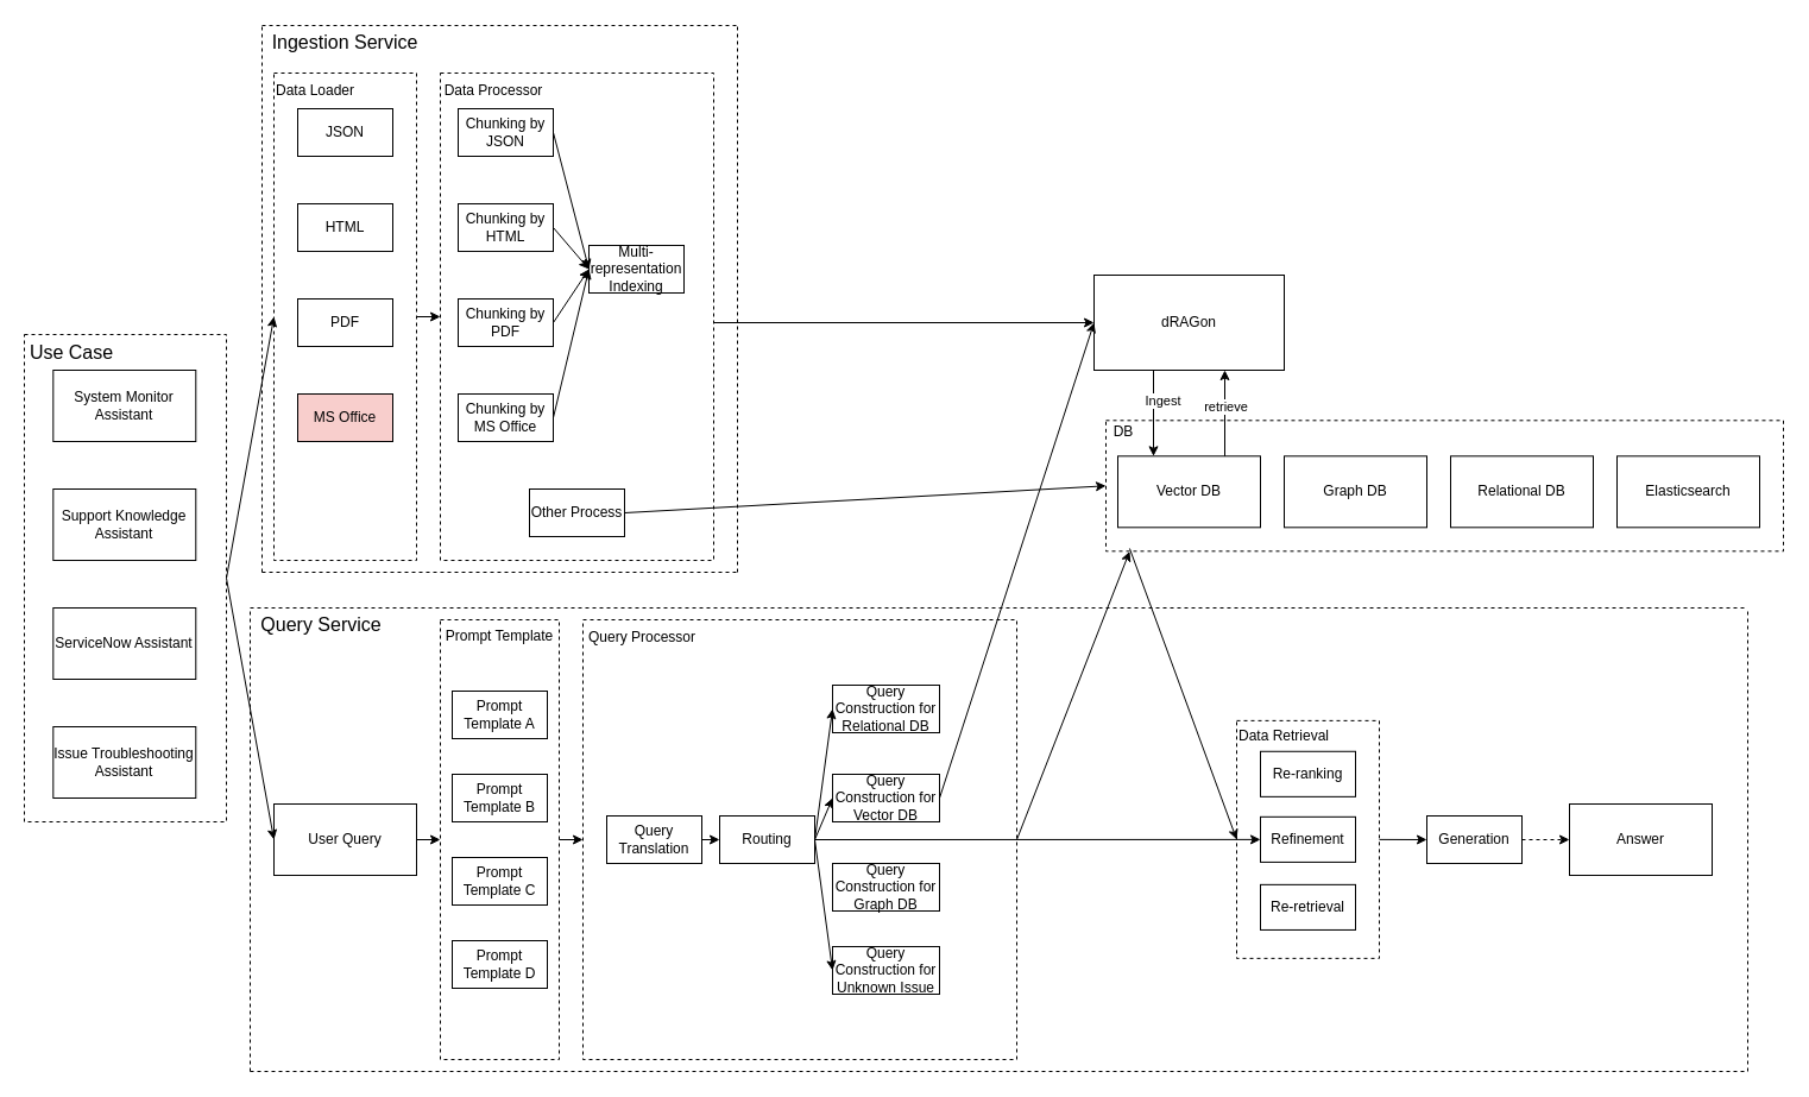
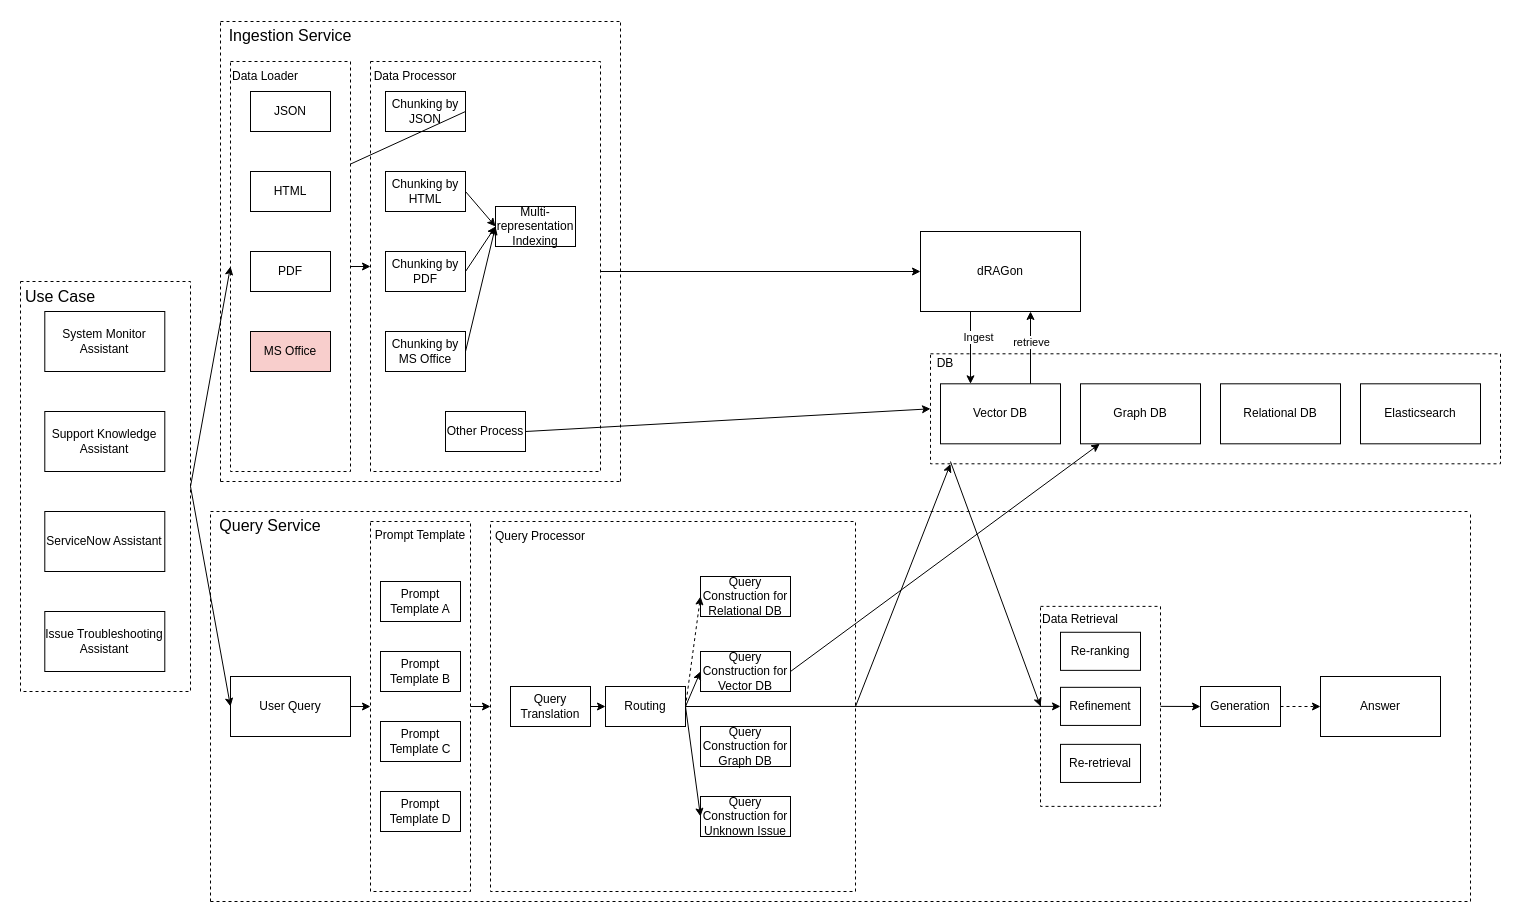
- <mxCell id="15" value="" style="endArrow=classic;html=1;exitX=1;exitY=0.5;exitDx=0;exitDy=0;entryX=0;entryY=0.5;entryDx=0;entryDy=0;" edge="1" parent="7" source="10" target="11"><mxGeometry width="50" height="50" relative="1" as="geometry"><mxPoint x="265" y="230" as="sourcePoint" /><mxPoint x="315" y="180" as="targetPoint" /></mxGeometry></mxCell>
+ <mxCell id="15" value="" style="endArrow=classic;html=1;exitX=1;exitY=0.5;exitDx=0;exitDy=0;" edge="1" parent="7" source="10" target="24"><mxGeometry width="50" height="50" relative="1" as="geometry"><mxPoint x="265" y="230" as="sourcePoint" /><mxPoint x="315" y="180" as="targetPoint" /></mxGeometry></mxCell>
- <mxCell id="61" value="" style="endArrow=classic;html=1;exitX=1;exitY=0.5;exitDx=0;exitDy=0;entryX=0;entryY=0.5;entryDx=0;entryDy=0;" parent="1" source="70" target="34" edge="1"><mxGeometry width="50" height="50" relative="1" as="geometry"><mxPoint x="930" y="611" as="sourcePoint" /><mxPoint x="980" y="561" as="targetPoint" /></mxGeometry></mxCell>
+ <mxCell id="61" value="" style="endArrow=classic;html=1;exitX=1;exitY=0.5;exitDx=0;exitDy=0;" parent="1" source="70" target="46" edge="1"><mxGeometry width="50" height="50" relative="1" as="geometry"><mxPoint x="930" y="611" as="sourcePoint" /><mxPoint x="980" y="561" as="targetPoint" /></mxGeometry></mxCell>
- <mxCell id="74" value="" style="endArrow=classic;html=1;exitX=1;exitY=0.5;exitDx=0;exitDy=0;entryX=0;entryY=0.5;entryDx=0;entryDy=0;" edge="1" parent="1" source="67" target="69"><mxGeometry width="50" height="50" relative="1" as="geometry"><mxPoint x="750" y="641" as="sourcePoint" /><mxPoint x="800" y="591" as="targetPoint" /></mxGeometry></mxCell>
+ <mxCell id="74" value="" style="endArrow=classic;html=1;exitX=1;exitY=0.5;exitDx=0;exitDy=0;entryX=0;entryY=0.5;entryDx=0;entryDy=0;dashed=1;" edge="1" parent="1" source="67" target="69"><mxGeometry width="50" height="50" relative="1" as="geometry"><mxPoint x="750" y="641" as="sourcePoint" /><mxPoint x="800" y="591" as="targetPoint" /></mxGeometry></mxCell>
